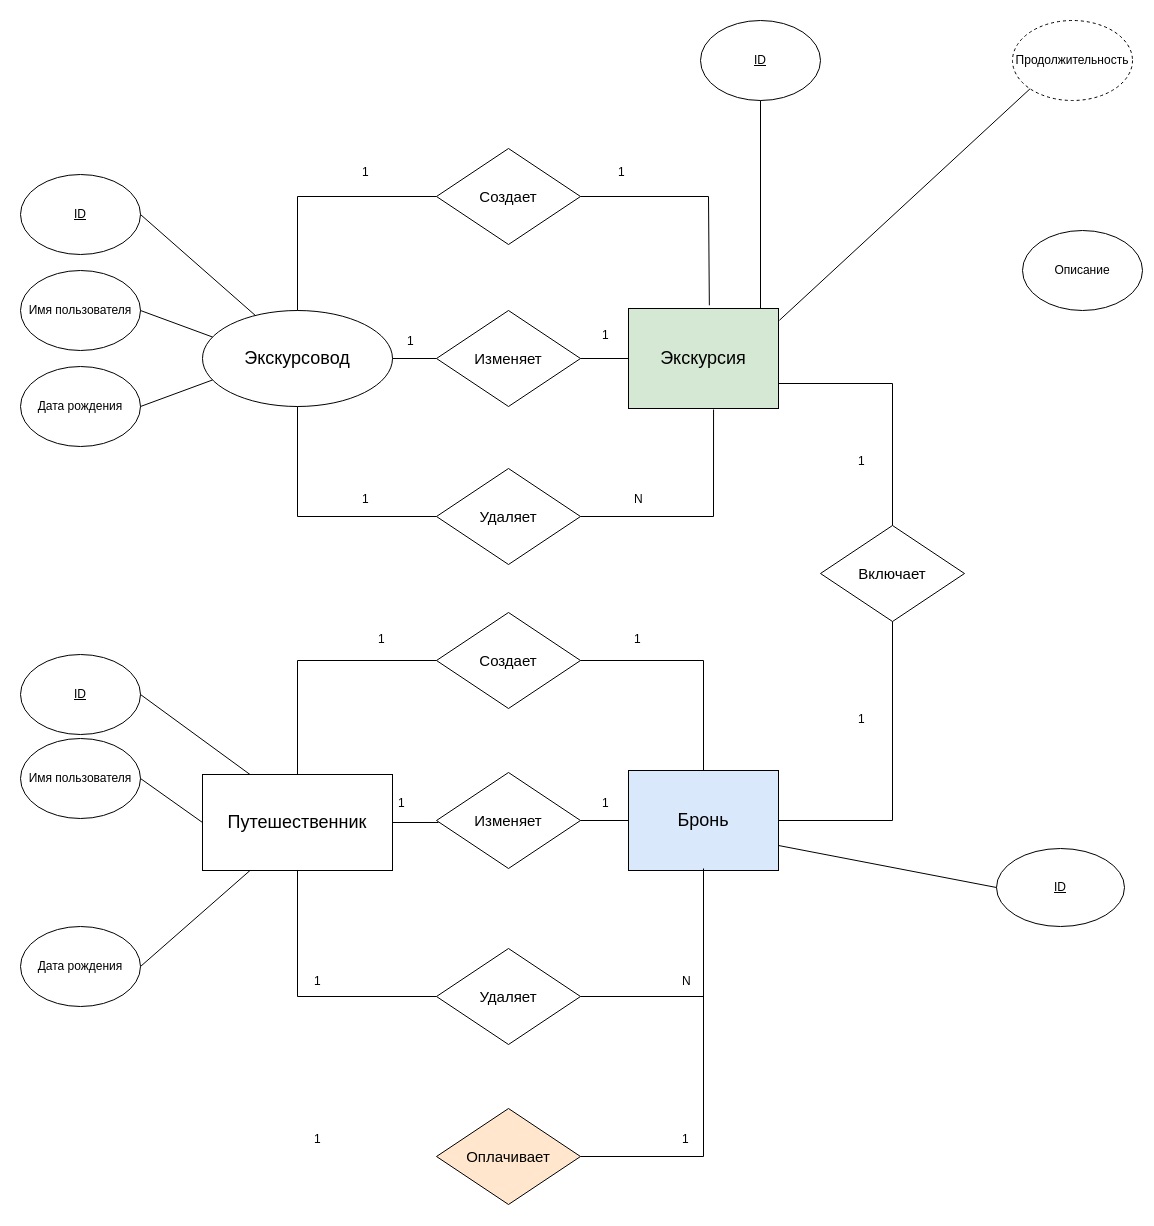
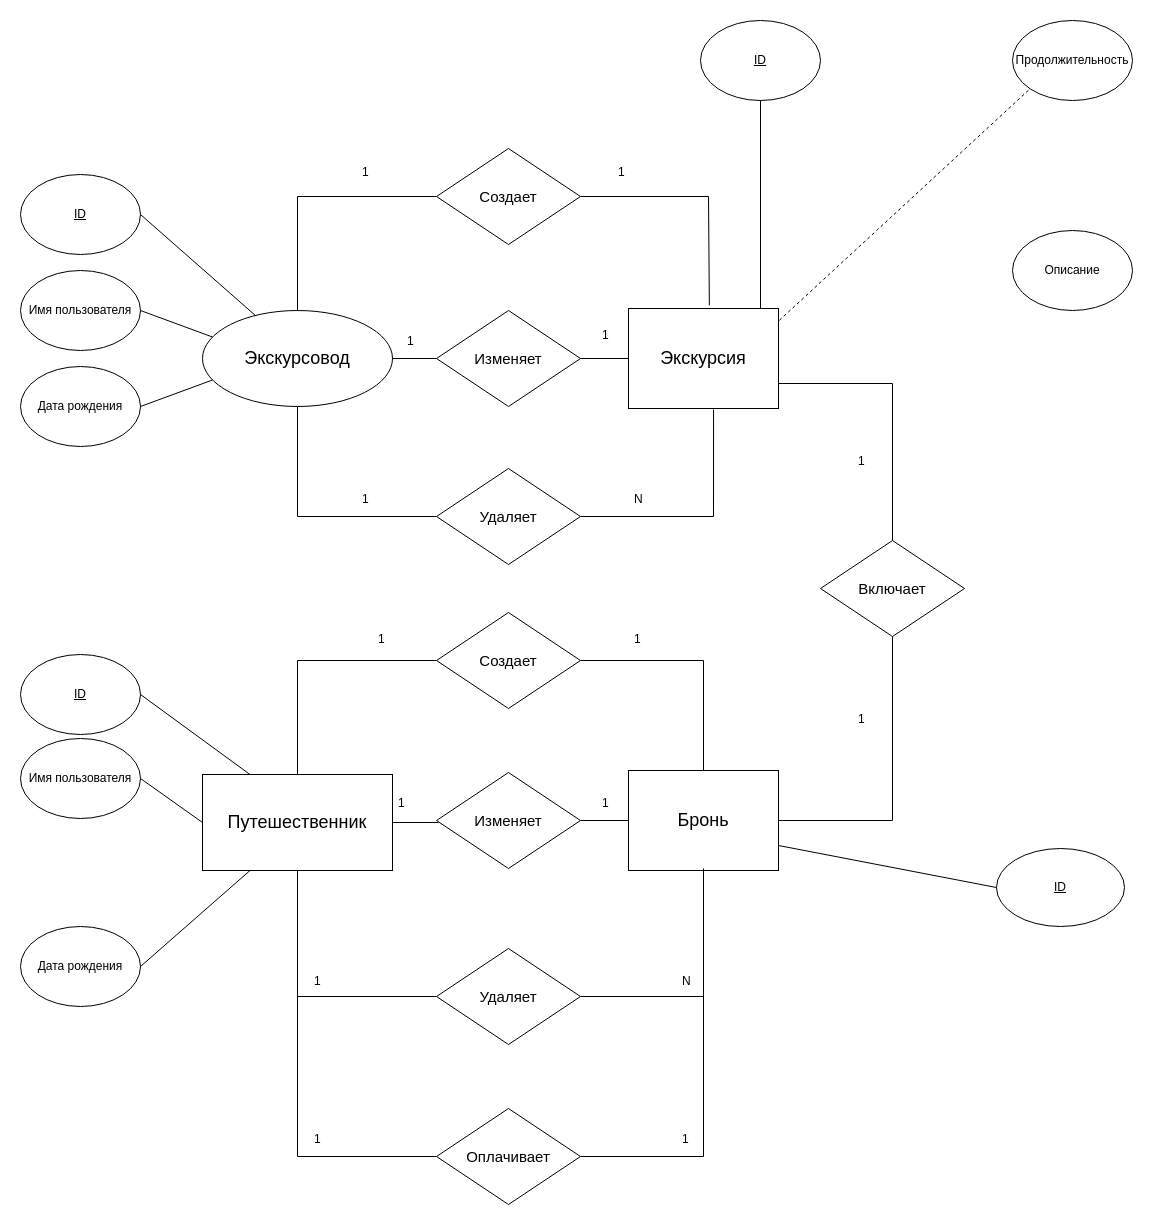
- <mxCell id="57" value="Продолжительность" style="ellipse;whiteSpace=wrap;html=1;dashed=1;" vertex="1" parent="1"><mxGeometry x="1012" y="20" width="120" height="80" as="geometry" /></mxCell>
+ <mxCell id="57" value="Продолжительность" style="ellipse;whiteSpace=wrap;html=1;" vertex="1" parent="1"><mxGeometry x="1012" y="20" width="120" height="80" as="geometry" /></mxCell>
- <mxCell id="59" value="" style="endArrow=none;html=1;rounded=0;entryX=0;entryY=1;entryDx=0;entryDy=0;exitX=1.006;exitY=0.118;exitDx=0;exitDy=0;exitPerimeter=0;" edge="1" parent="1" source="6" target="57"><mxGeometry width="50" height="50" relative="1" as="geometry"><mxPoint x="708" y="390" as="sourcePoint" /><mxPoint x="758" y="340" as="targetPoint" /></mxGeometry></mxCell>
+ <mxCell id="59" value="" style="endArrow=none;html=1;rounded=0;entryX=0;entryY=1;entryDx=0;entryDy=0;exitX=1.006;exitY=0.118;exitDx=0;exitDy=0;exitPerimeter=0;dashed=1;" edge="1" parent="1" source="6" target="57"><mxGeometry width="50" height="50" relative="1" as="geometry"><mxPoint x="708" y="390" as="sourcePoint" /><mxPoint x="758" y="340" as="targetPoint" /></mxGeometry></mxCell>
- <mxCell id="15" value="Описание" style="ellipse;whiteSpace=wrap;html=1;" parent="1" vertex="1"><mxGeometry x="1022" y="230" width="120" height="80" as="geometry" /></mxCell>
+ <mxCell id="15" value="Описание" style="ellipse;whiteSpace=wrap;html=1;" parent="1" vertex="1"><mxGeometry x="1012" y="230" width="120" height="80" as="geometry" /></mxCell>
- <mxCell id="6" value="&lt;font style=&quot;font-size: 18px;&quot;&gt;Экскурсия&lt;/font&gt;" style="rounded=0;whiteSpace=wrap;html=1;fillColor=#d5e8d4;" parent="1" vertex="1"><mxGeometry x="628" y="308" width="150" height="100" as="geometry" /></mxCell>
+ <mxCell id="6" value="&lt;font style=&quot;font-size: 18px;&quot;&gt;Экскурсия&lt;/font&gt;" style="rounded=0;whiteSpace=wrap;html=1;" parent="1" vertex="1"><mxGeometry x="628" y="308" width="150" height="100" as="geometry" /></mxCell>
- <mxCell id="7" value="&lt;font style=&quot;font-size: 15px;&quot;&gt;Включает&lt;/font&gt;" style="rhombus;whiteSpace=wrap;html=1;" parent="1" vertex="1"><mxGeometry x="820" y="525" width="144" height="96" as="geometry" /></mxCell>
+ <mxCell id="7" value="&lt;font style=&quot;font-size: 15px;&quot;&gt;Включает&lt;/font&gt;" style="rhombus;whiteSpace=wrap;html=1;" parent="1" vertex="1"><mxGeometry x="820" y="540" width="144" height="96" as="geometry" /></mxCell>
- <mxCell id="3" value="&lt;span style=&quot;font-size: 18px;&quot;&gt;Бронь&lt;/span&gt;" style="rounded=0;whiteSpace=wrap;html=1;fillColor=#dae8fc;" parent="1" vertex="1"><mxGeometry x="628" y="770" width="150" height="100" as="geometry" /></mxCell>
+ <mxCell id="3" value="&lt;span style=&quot;font-size: 18px;&quot;&gt;Бронь&lt;/span&gt;" style="rounded=0;whiteSpace=wrap;html=1;" parent="1" vertex="1"><mxGeometry x="628" y="770" width="150" height="100" as="geometry" /></mxCell>
+ <mxCell id="42" value="" style="endArrow=none;html=1;rounded=0;exitX=0.5;exitY=1;exitDx=0;exitDy=0;entryX=0;entryY=0.5;entryDx=0;entryDy=0;" parent="1" source="2" target="23" edge="1"><mxGeometry width="50" height="50" relative="1" as="geometry"><mxPoint x="484" y="1046" as="sourcePoint" /><mxPoint x="534" y="996" as="targetPoint" /><Array as="points"><mxPoint x="297" y="1156" /></Array></mxGeometry></mxCell>
- <mxCell id="23" value="&lt;span style=&quot;font-size: 15px;&quot;&gt;Оплачивает&lt;/span&gt;" style="rhombus;whiteSpace=wrap;html=1;fillColor=#ffe6cc;" parent="1" vertex="1"><mxGeometry x="436" y="1108" width="144" height="96" as="geometry" /></mxCell>
+ <mxCell id="23" value="&lt;span style=&quot;font-size: 15px;&quot;&gt;Оплачивает&lt;/span&gt;" style="rhombus;whiteSpace=wrap;html=1;" parent="1" vertex="1"><mxGeometry x="436" y="1108" width="144" height="96" as="geometry" /></mxCell>
